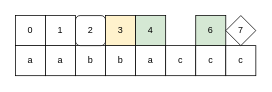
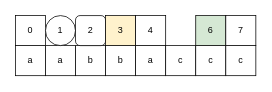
- <mxCell id="11" value="1" style="rounded=0;whiteSpace=wrap;html=1;" vertex="1" parent="1"><mxGeometry x="60" y="20" width="40" height="40" as="geometry" /></mxCell>
+ <mxCell id="11" value="1" style="ellipse;whiteSpace=wrap;html=1;" vertex="1" parent="1"><mxGeometry x="60" y="20" width="40" height="40" as="geometry" /></mxCell>
- <mxCell id="14" value="4" style="rounded=0;whiteSpace=wrap;html=1;fillColor=#d5e8d4;" vertex="1" parent="1"><mxGeometry x="180" y="20" width="40" height="40" as="geometry" /></mxCell>
+ <mxCell id="14" value="4" style="rounded=0;whiteSpace=wrap;html=1;" vertex="1" parent="1"><mxGeometry x="180" y="20" width="40" height="40" as="geometry" /></mxCell>
- <mxCell id="16" value="7" style="rhombus;whiteSpace=wrap;html=1;" vertex="1" parent="1"><mxGeometry x="300" y="20" width="40" height="40" as="geometry" /></mxCell>
+ <mxCell id="16" value="7" style="rounded=0;whiteSpace=wrap;html=1;" vertex="1" parent="1"><mxGeometry x="300" y="20" width="40" height="40" as="geometry" /></mxCell>
